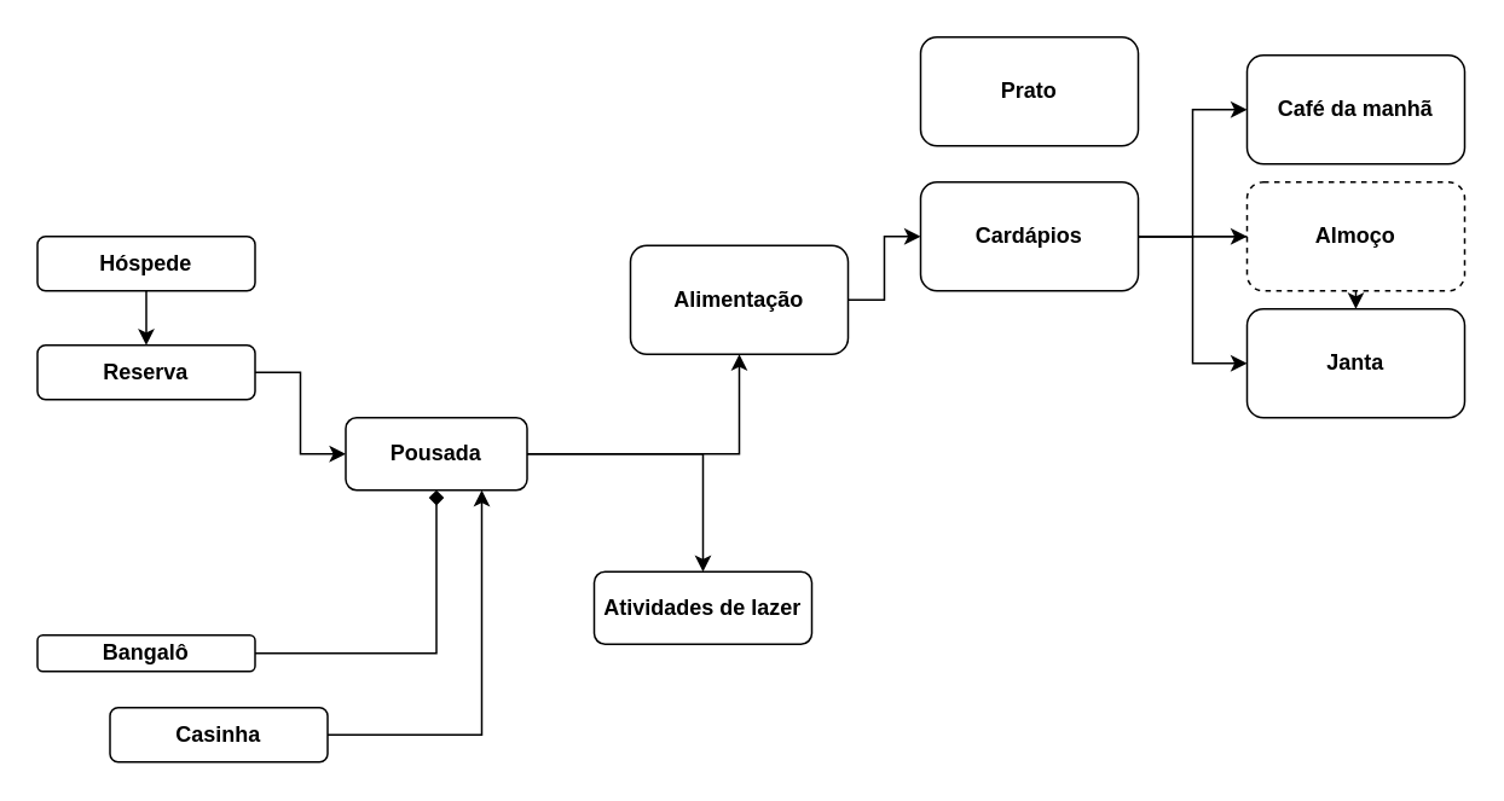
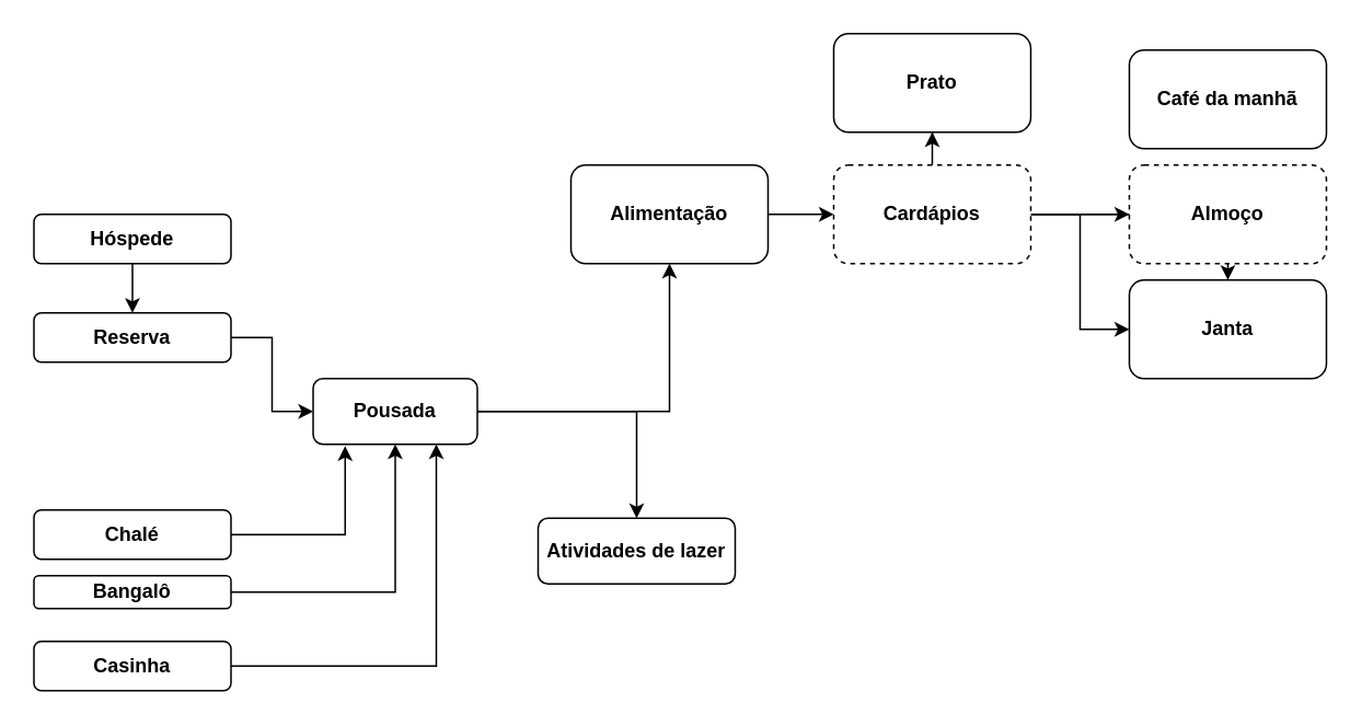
- <mxCell id="13" style="edgeStyle=orthogonalEdgeStyle;rounded=0;orthogonalLoop=1;jettySize=auto;html=1;entryX=0;entryY=0.5;entryDx=0;entryDy=0;" parent="1" source="15" target="16" edge="1"><mxGeometry relative="1" as="geometry" /></mxCell>
+ <mxCell id="10" value="" style="edgeStyle=orthogonalEdgeStyle;rounded=0;orthogonalLoop=1;jettySize=auto;html=1;" parent="1" source="15" target="19" edge="1"><mxGeometry relative="1" as="geometry" /></mxCell>
- <mxCell id="15" value="&lt;b&gt;Cardápios&lt;/b&gt;" style="rounded=1;whiteSpace=wrap;html=1;" parent="1" vertex="1"><mxGeometry x="507" y="100" width="120" height="60" as="geometry" /></mxCell>
+ <mxCell id="15" value="&lt;b&gt;Cardápios&lt;/b&gt;" style="rounded=1;whiteSpace=wrap;html=1;dashed=1;" parent="1" vertex="1"><mxGeometry x="507" y="100" width="120" height="60" as="geometry" /></mxCell>
- <mxCell id="9" value="&lt;b&gt;Alimentação&lt;/b&gt;" style="rounded=1;whiteSpace=wrap;html=1;" parent="1" vertex="1"><mxGeometry x="347" y="135" width="120" height="60" as="geometry" /></mxCell>
+ <mxCell id="9" value="&lt;b&gt;Alimentação&lt;/b&gt;" style="rounded=1;whiteSpace=wrap;html=1;" parent="1" vertex="1"><mxGeometry x="347" y="100" width="120" height="60" as="geometry" /></mxCell>
- <mxCell id="4" style="edgeStyle=orthogonalEdgeStyle;rounded=0;orthogonalLoop=1;jettySize=auto;html=1;entryX=0.5;entryY=1;entryDx=0;entryDy=0;endArrow=diamond;" parent="1" source="5" target="27" edge="1"><mxGeometry relative="1" as="geometry" /></mxCell>
+ <mxCell id="4" style="edgeStyle=orthogonalEdgeStyle;rounded=0;orthogonalLoop=1;jettySize=auto;html=1;entryX=0.5;entryY=1;entryDx=0;entryDy=0;" parent="1" source="5" target="27" edge="1"><mxGeometry relative="1" as="geometry" /></mxCell>
+ <mxCell id="3" value="&lt;b&gt;Chalé&lt;/b&gt;" style="rounded=1;whiteSpace=wrap;html=1;" parent="1" vertex="1"><mxGeometry x="20" y="310" width="120" height="30" as="geometry" /></mxCell>
+ <mxCell id="2" style="edgeStyle=orthogonalEdgeStyle;rounded=0;orthogonalLoop=1;jettySize=auto;html=1;entryX=0.195;entryY=1.027;entryDx=0;entryDy=0;entryPerimeter=0;" parent="1" source="3" target="27" edge="1"><mxGeometry relative="1" as="geometry" /></mxCell>
- <mxCell id="7" value="&lt;b&gt;Casinha&lt;/b&gt;" style="rounded=1;whiteSpace=wrap;html=1;" parent="1" vertex="1"><mxGeometry x="60" y="390" width="120" height="30" as="geometry" /></mxCell>
+ <mxCell id="7" value="&lt;b&gt;Casinha&lt;/b&gt;" style="rounded=1;whiteSpace=wrap;html=1;" parent="1" vertex="1"><mxGeometry x="20" y="390" width="120" height="30" as="geometry" /></mxCell>
